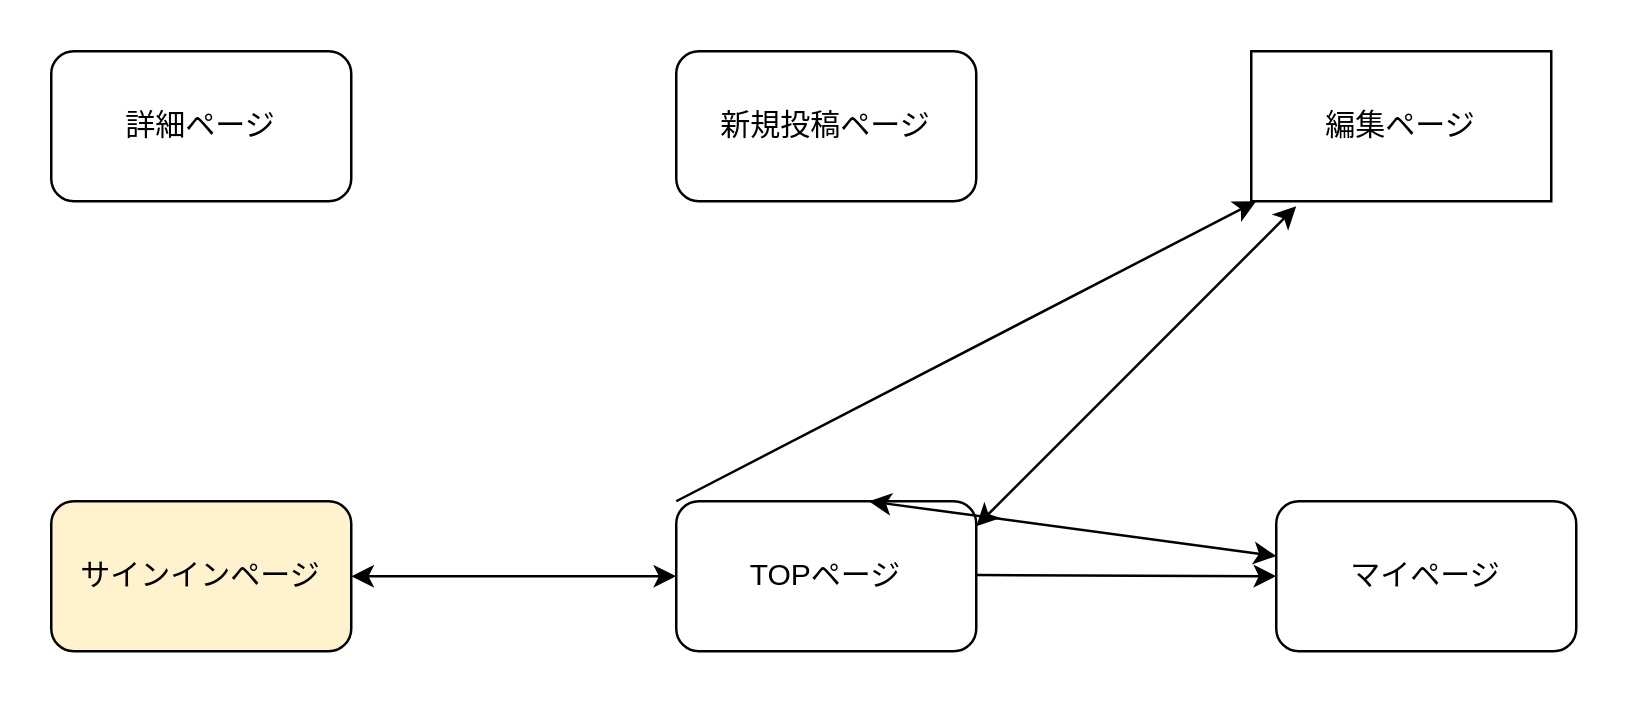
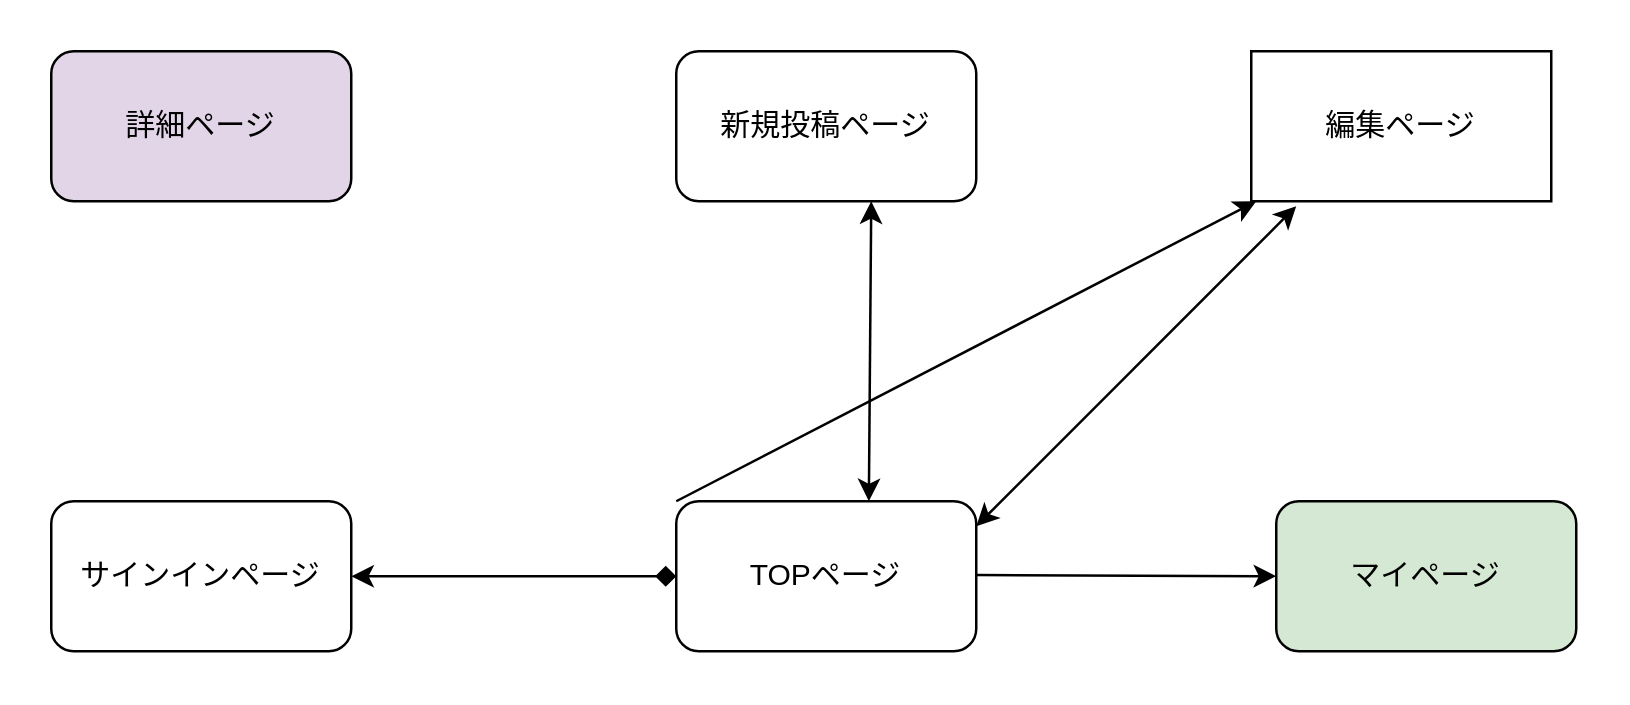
- <mxCell id="7" value="詳細ページ" style="rounded=1;whiteSpace=wrap;html=1;" vertex="1" parent="1"><mxGeometry x="20" y="20" width="120" height="60" as="geometry" /></mxCell>
+ <mxCell id="7" value="詳細ページ" style="rounded=1;whiteSpace=wrap;html=1;fillColor=#e1d5e7;" vertex="1" parent="1"><mxGeometry x="20" y="20" width="120" height="60" as="geometry" /></mxCell>
- <mxCell id="8" value="" style="endArrow=classic;startArrow=classic;html=1;exitX=0.642;exitY=0;exitDx=0;exitDy=0;exitPerimeter=0;" edge="1" parent="1" source="2" target="4"><mxGeometry width="50" height="50" relative="1" as="geometry"><mxPoint x="310" y="160" as="sourcePoint" /><mxPoint x="351" y="100" as="targetPoint" /></mxGeometry></mxCell>
+ <mxCell id="8" value="" style="endArrow=classic;startArrow=classic;html=1;exitX=0.642;exitY=0;exitDx=0;exitDy=0;exitPerimeter=0;entryX=0.65;entryY=1;entryDx=0;entryDy=0;entryPerimeter=0;" edge="1" parent="1" source="2" target="5"><mxGeometry width="50" height="50" relative="1" as="geometry"><mxPoint x="310" y="160" as="sourcePoint" /><mxPoint x="351" y="100" as="targetPoint" /></mxGeometry></mxCell>
- <mxCell id="3" value="サインインページ" style="rounded=1;whiteSpace=wrap;html=1;fillColor=#fff2cc;" vertex="1" parent="1"><mxGeometry x="20" y="200" width="120" height="60" as="geometry" /></mxCell>
+ <mxCell id="3" value="サインインページ" style="rounded=1;whiteSpace=wrap;html=1;" vertex="1" parent="1"><mxGeometry x="20" y="200" width="120" height="60" as="geometry" /></mxCell>
- <mxCell id="9" value="" style="endArrow=classic;startArrow=classic;html=1;entryX=0;entryY=0.5;entryDx=0;entryDy=0;exitX=1;exitY=0.5;exitDx=0;exitDy=0;" edge="1" parent="1" source="3" target="2"><mxGeometry width="50" height="50" relative="1" as="geometry"><mxPoint x="170" y="255" as="sourcePoint" /><mxPoint x="220" y="205" as="targetPoint" /></mxGeometry></mxCell>
+ <mxCell id="9" value="" style="endArrow=diamond;startArrow=classic;html=1;entryX=0;entryY=0.5;entryDx=0;entryDy=0;exitX=1;exitY=0.5;exitDx=0;exitDy=0;" edge="1" parent="1" source="3" target="2"><mxGeometry width="50" height="50" relative="1" as="geometry"><mxPoint x="170" y="255" as="sourcePoint" /><mxPoint x="220" y="205" as="targetPoint" /></mxGeometry></mxCell>
- <mxCell id="4" value="マイページ" style="rounded=1;whiteSpace=wrap;html=1;" vertex="1" parent="1"><mxGeometry x="510" y="200" width="120" height="60" as="geometry" /></mxCell>
+ <mxCell id="4" value="マイページ" style="rounded=1;whiteSpace=wrap;html=1;fillColor=#d5e8d4;" vertex="1" parent="1"><mxGeometry x="510" y="200" width="120" height="60" as="geometry" /></mxCell>
